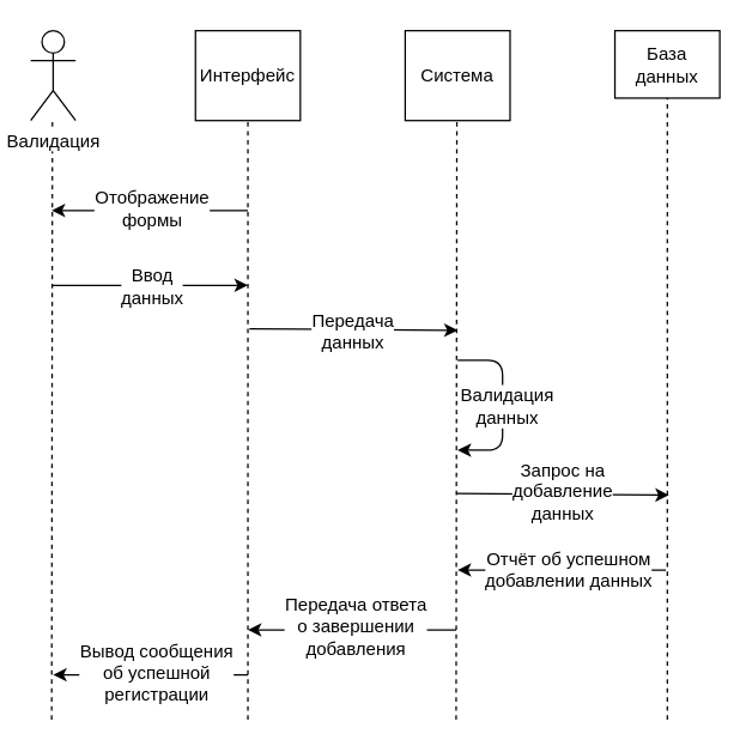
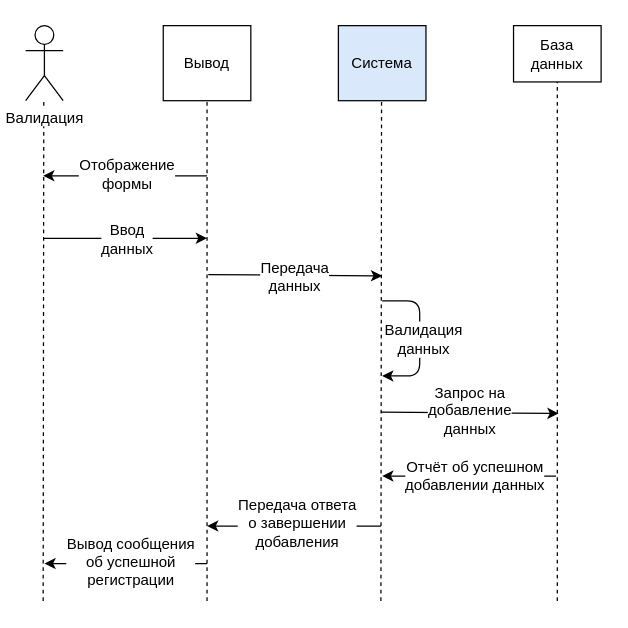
- <mxCell id="2" value="Интерфейс" style="rounded=0;whiteSpace=wrap;html=1;" vertex="1" parent="1"><mxGeometry x="130" y="20" width="70" height="60" as="geometry" /></mxCell>
+ <mxCell id="2" value="Вывод" style="rounded=0;whiteSpace=wrap;html=1;" vertex="1" parent="1"><mxGeometry x="130" y="20" width="70" height="60" as="geometry" /></mxCell>
- <mxCell id="3" value="Система" style="rounded=0;whiteSpace=wrap;html=1;" vertex="1" parent="1"><mxGeometry x="270" y="20" width="70" height="60" as="geometry" /></mxCell>
+ <mxCell id="3" value="Система" style="rounded=0;whiteSpace=wrap;html=1;fillColor=#dae8fc;" vertex="1" parent="1"><mxGeometry x="270" y="20" width="70" height="60" as="geometry" /></mxCell>
